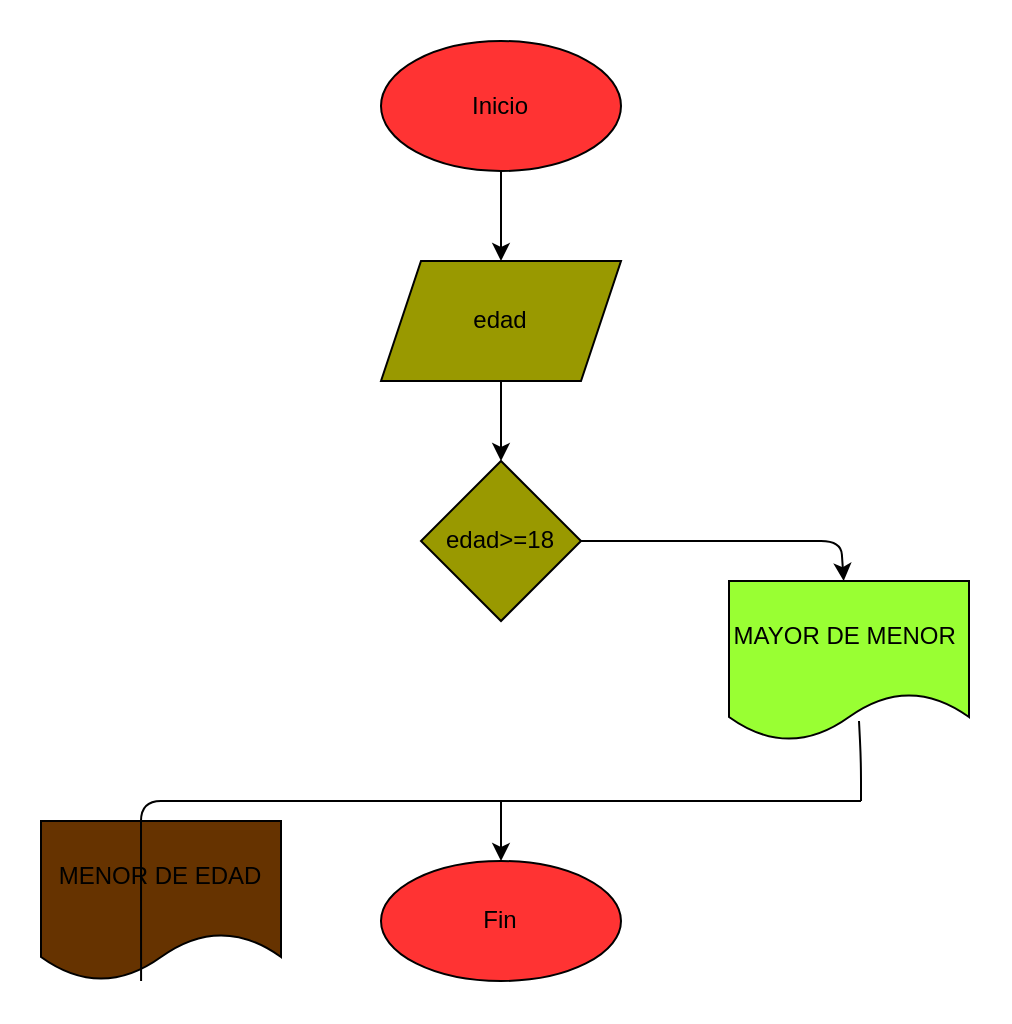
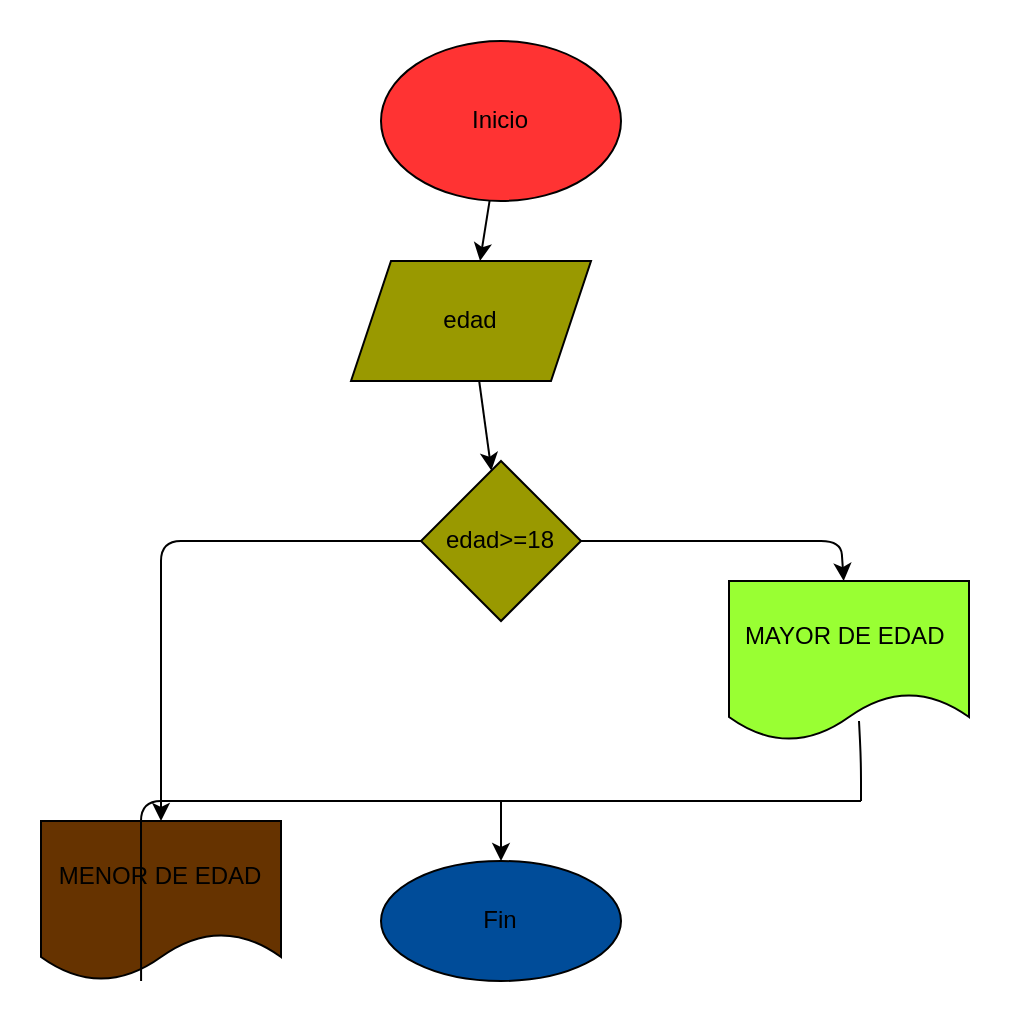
- <mxCell id="3" value="Inicio" style="ellipse;whiteSpace=wrap;html=1;fillColor=#FF3333;" vertex="1" parent="1"><mxGeometry x="190" y="20" width="120" height="65" as="geometry" /></mxCell>
+ <mxCell id="3" value="Inicio" style="ellipse;whiteSpace=wrap;html=1;fillColor=#FF3333;" vertex="1" parent="1"><mxGeometry x="190" y="20" width="120" height="80" as="geometry" /></mxCell>
- <mxCell id="5" value="edad" style="shape=parallelogram;perimeter=parallelogramPerimeter;whiteSpace=wrap;html=1;fixedSize=1;fillColor=#999900;" vertex="1" parent="1"><mxGeometry x="190" y="130" width="120" height="60" as="geometry" /></mxCell>
+ <mxCell id="5" value="edad" style="shape=parallelogram;perimeter=parallelogramPerimeter;whiteSpace=wrap;html=1;fixedSize=1;fillColor=#999900;" vertex="1" parent="1"><mxGeometry x="175" y="130" width="120" height="60" as="geometry" /></mxCell>
+ <mxCell id="6" value="" style="edgeStyle=none;html=1;" edge="1" parent="1" source="8" target="9"><mxGeometry relative="1" as="geometry"><Array as="points"><mxPoint x="80" y="270" /></Array></mxGeometry></mxCell>
- <mxCell id="10" value="MAYOR DE MENOR&amp;nbsp;" style="shape=document;whiteSpace=wrap;html=1;boundedLbl=1;fillColor=#99FF33;" vertex="1" parent="1"><mxGeometry x="364" y="290" width="120" height="80" as="geometry" /></mxCell>
+ <mxCell id="10" value="MAYOR DE EDAD&amp;nbsp;" style="shape=document;whiteSpace=wrap;html=1;boundedLbl=1;fillColor=#99FF33;" vertex="1" parent="1"><mxGeometry x="364" y="290" width="120" height="80" as="geometry" /></mxCell>
- <mxCell id="11" value="Fin" style="ellipse;whiteSpace=wrap;html=1;fillColor=#ff3333;" vertex="1" parent="1"><mxGeometry x="190" y="430" width="120" height="60" as="geometry" /></mxCell>
+ <mxCell id="11" value="Fin" style="ellipse;whiteSpace=wrap;html=1;fillColor=#004C99;" vertex="1" parent="1"><mxGeometry x="190" y="430" width="120" height="60" as="geometry" /></mxCell>
